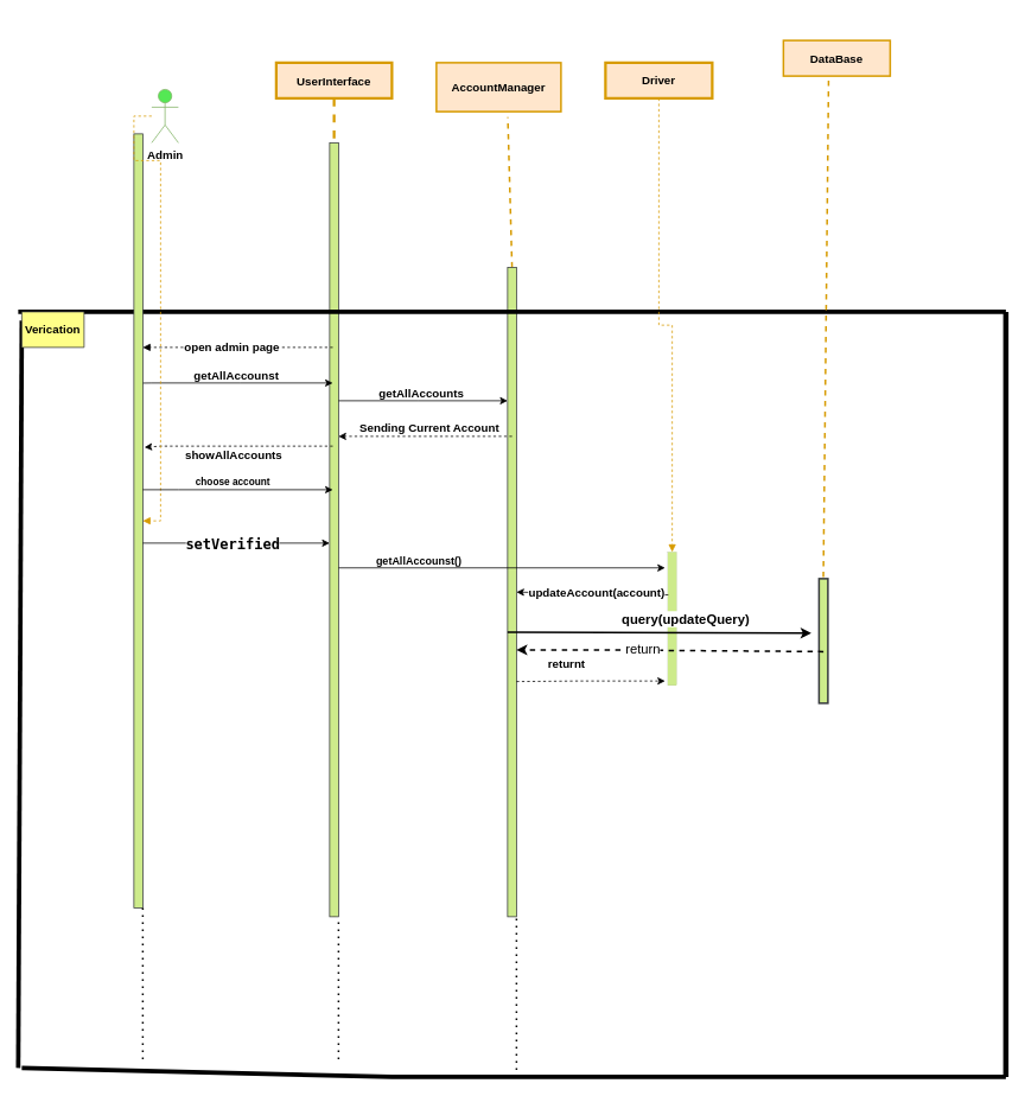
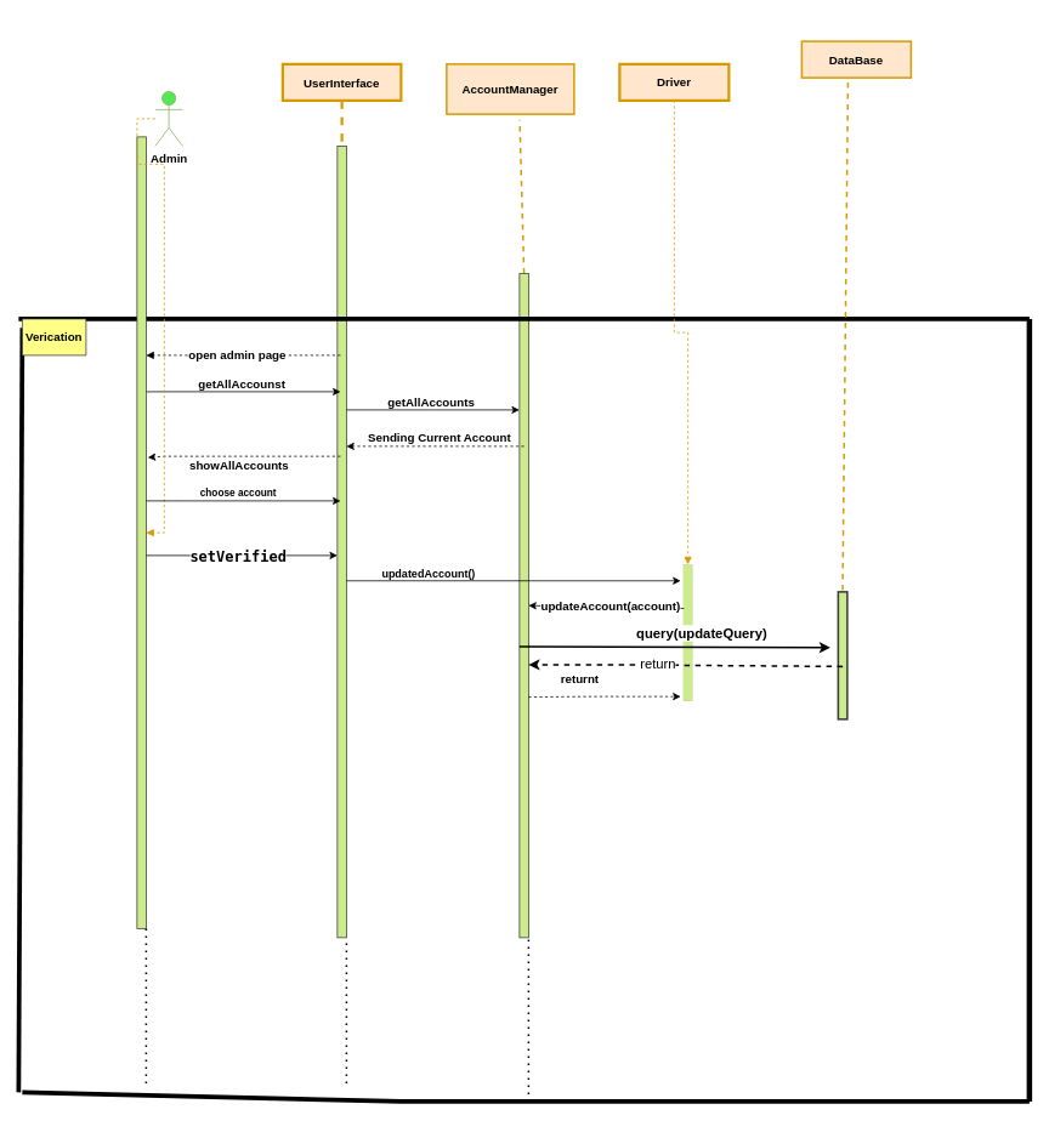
- <mxCell id="48" value="&lt;font color=&quot;#000000&quot;&gt;&lt;b&gt;getAllAccounst()&lt;/b&gt;&lt;/font&gt;" style="text;html=1;align=center;verticalAlign=middle;resizable=0;points=[];autosize=1;strokeColor=none;fillColor=none;fontColor=#FFFFFF;" parent="1" vertex="1"><mxGeometry x="410" y="620" width="120" height="20" as="geometry" /></mxCell>
+ <mxCell id="48" value="&lt;font color=&quot;#000000&quot;&gt;&lt;b&gt;updatedAccount()&lt;/b&gt;&lt;/font&gt;" style="text;html=1;align=center;verticalAlign=middle;resizable=0;points=[];autosize=1;strokeColor=none;fillColor=none;fontColor=#FFFFFF;" parent="1" vertex="1"><mxGeometry x="410" y="620" width="120" height="20" as="geometry" /></mxCell>
